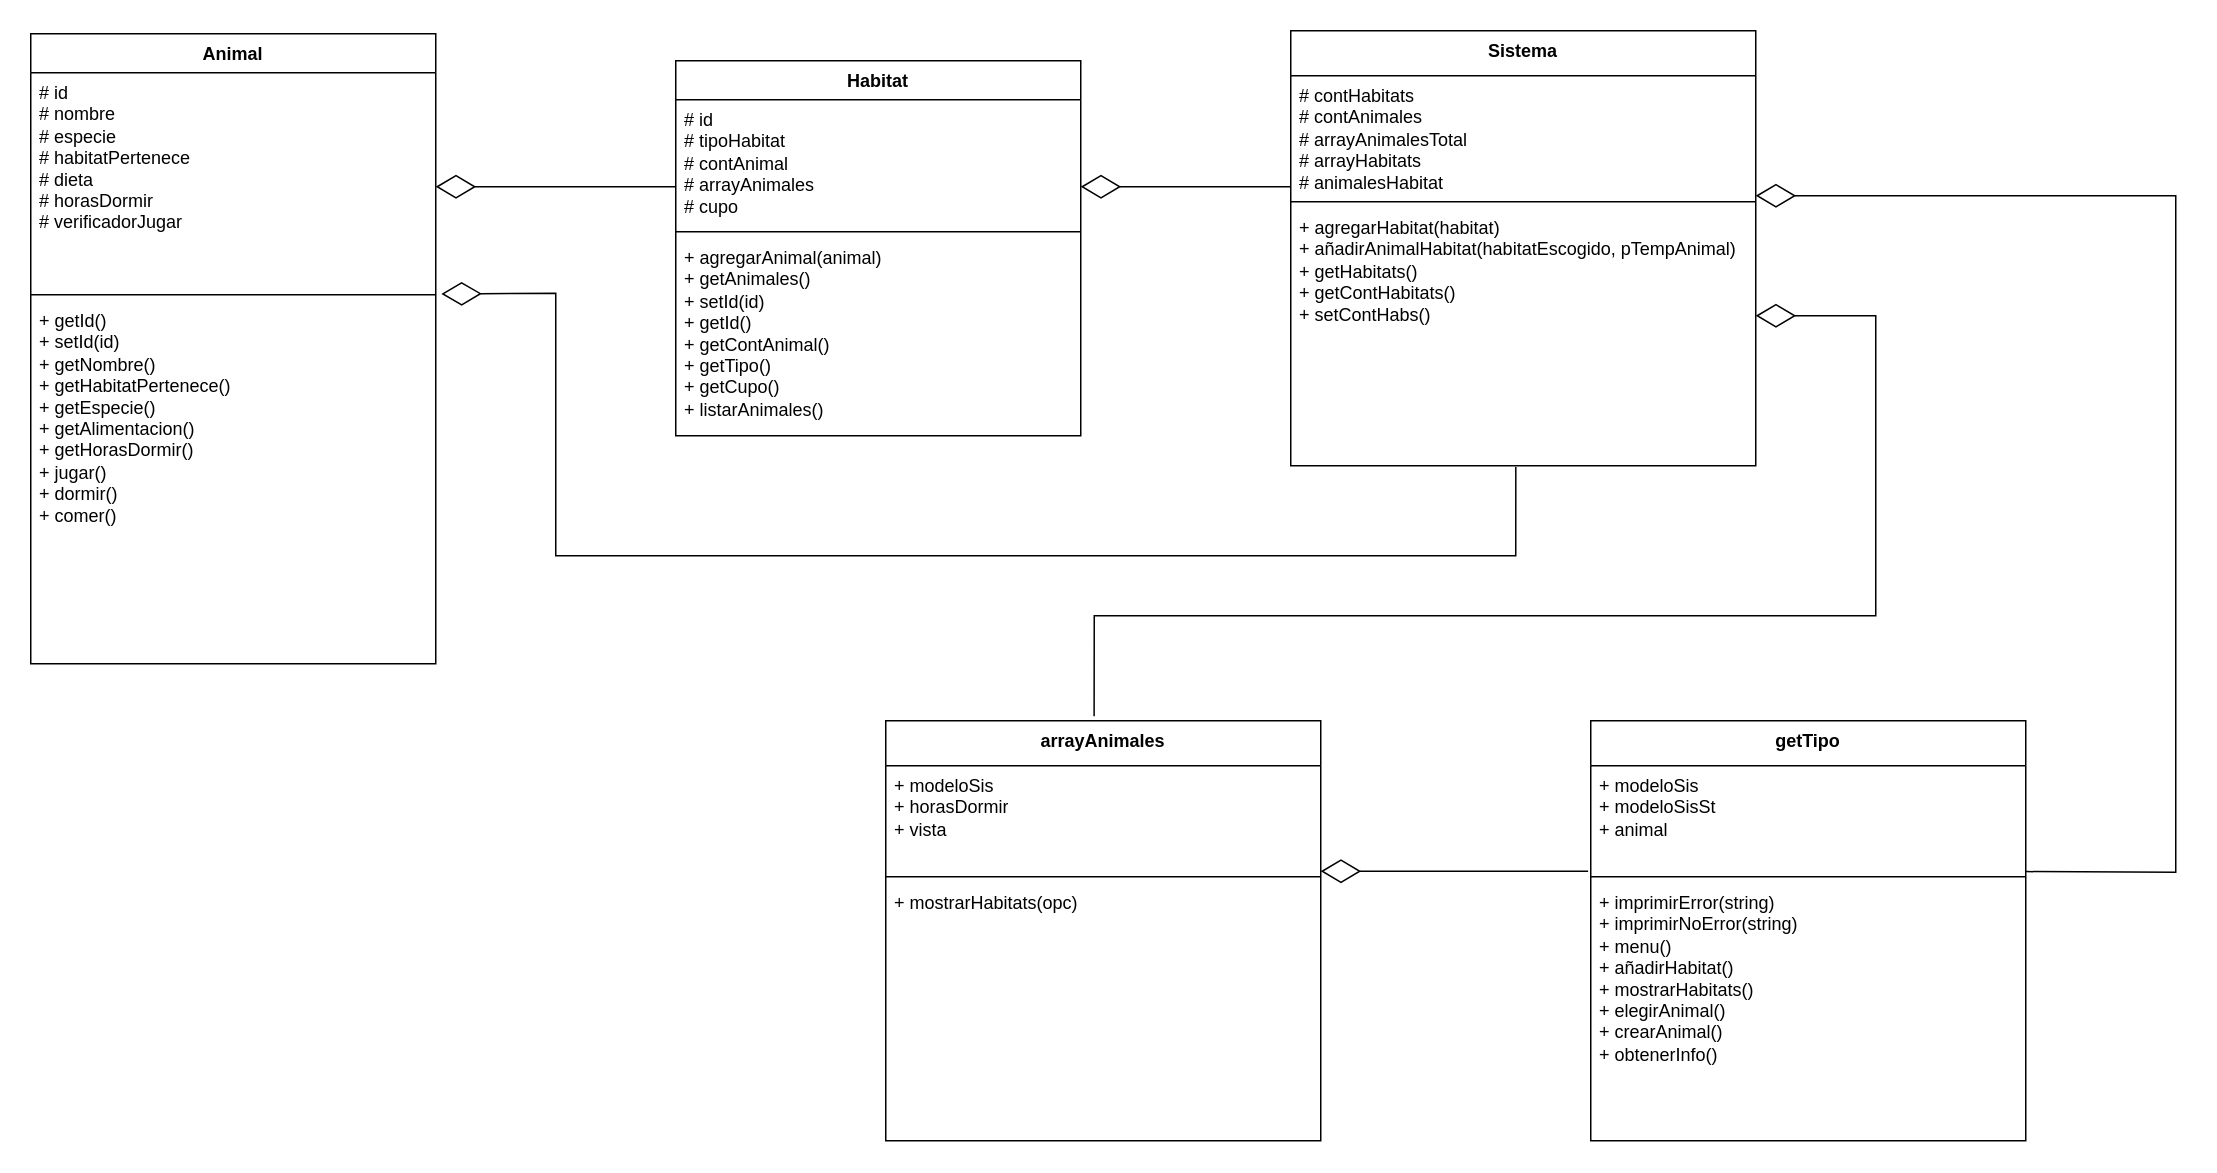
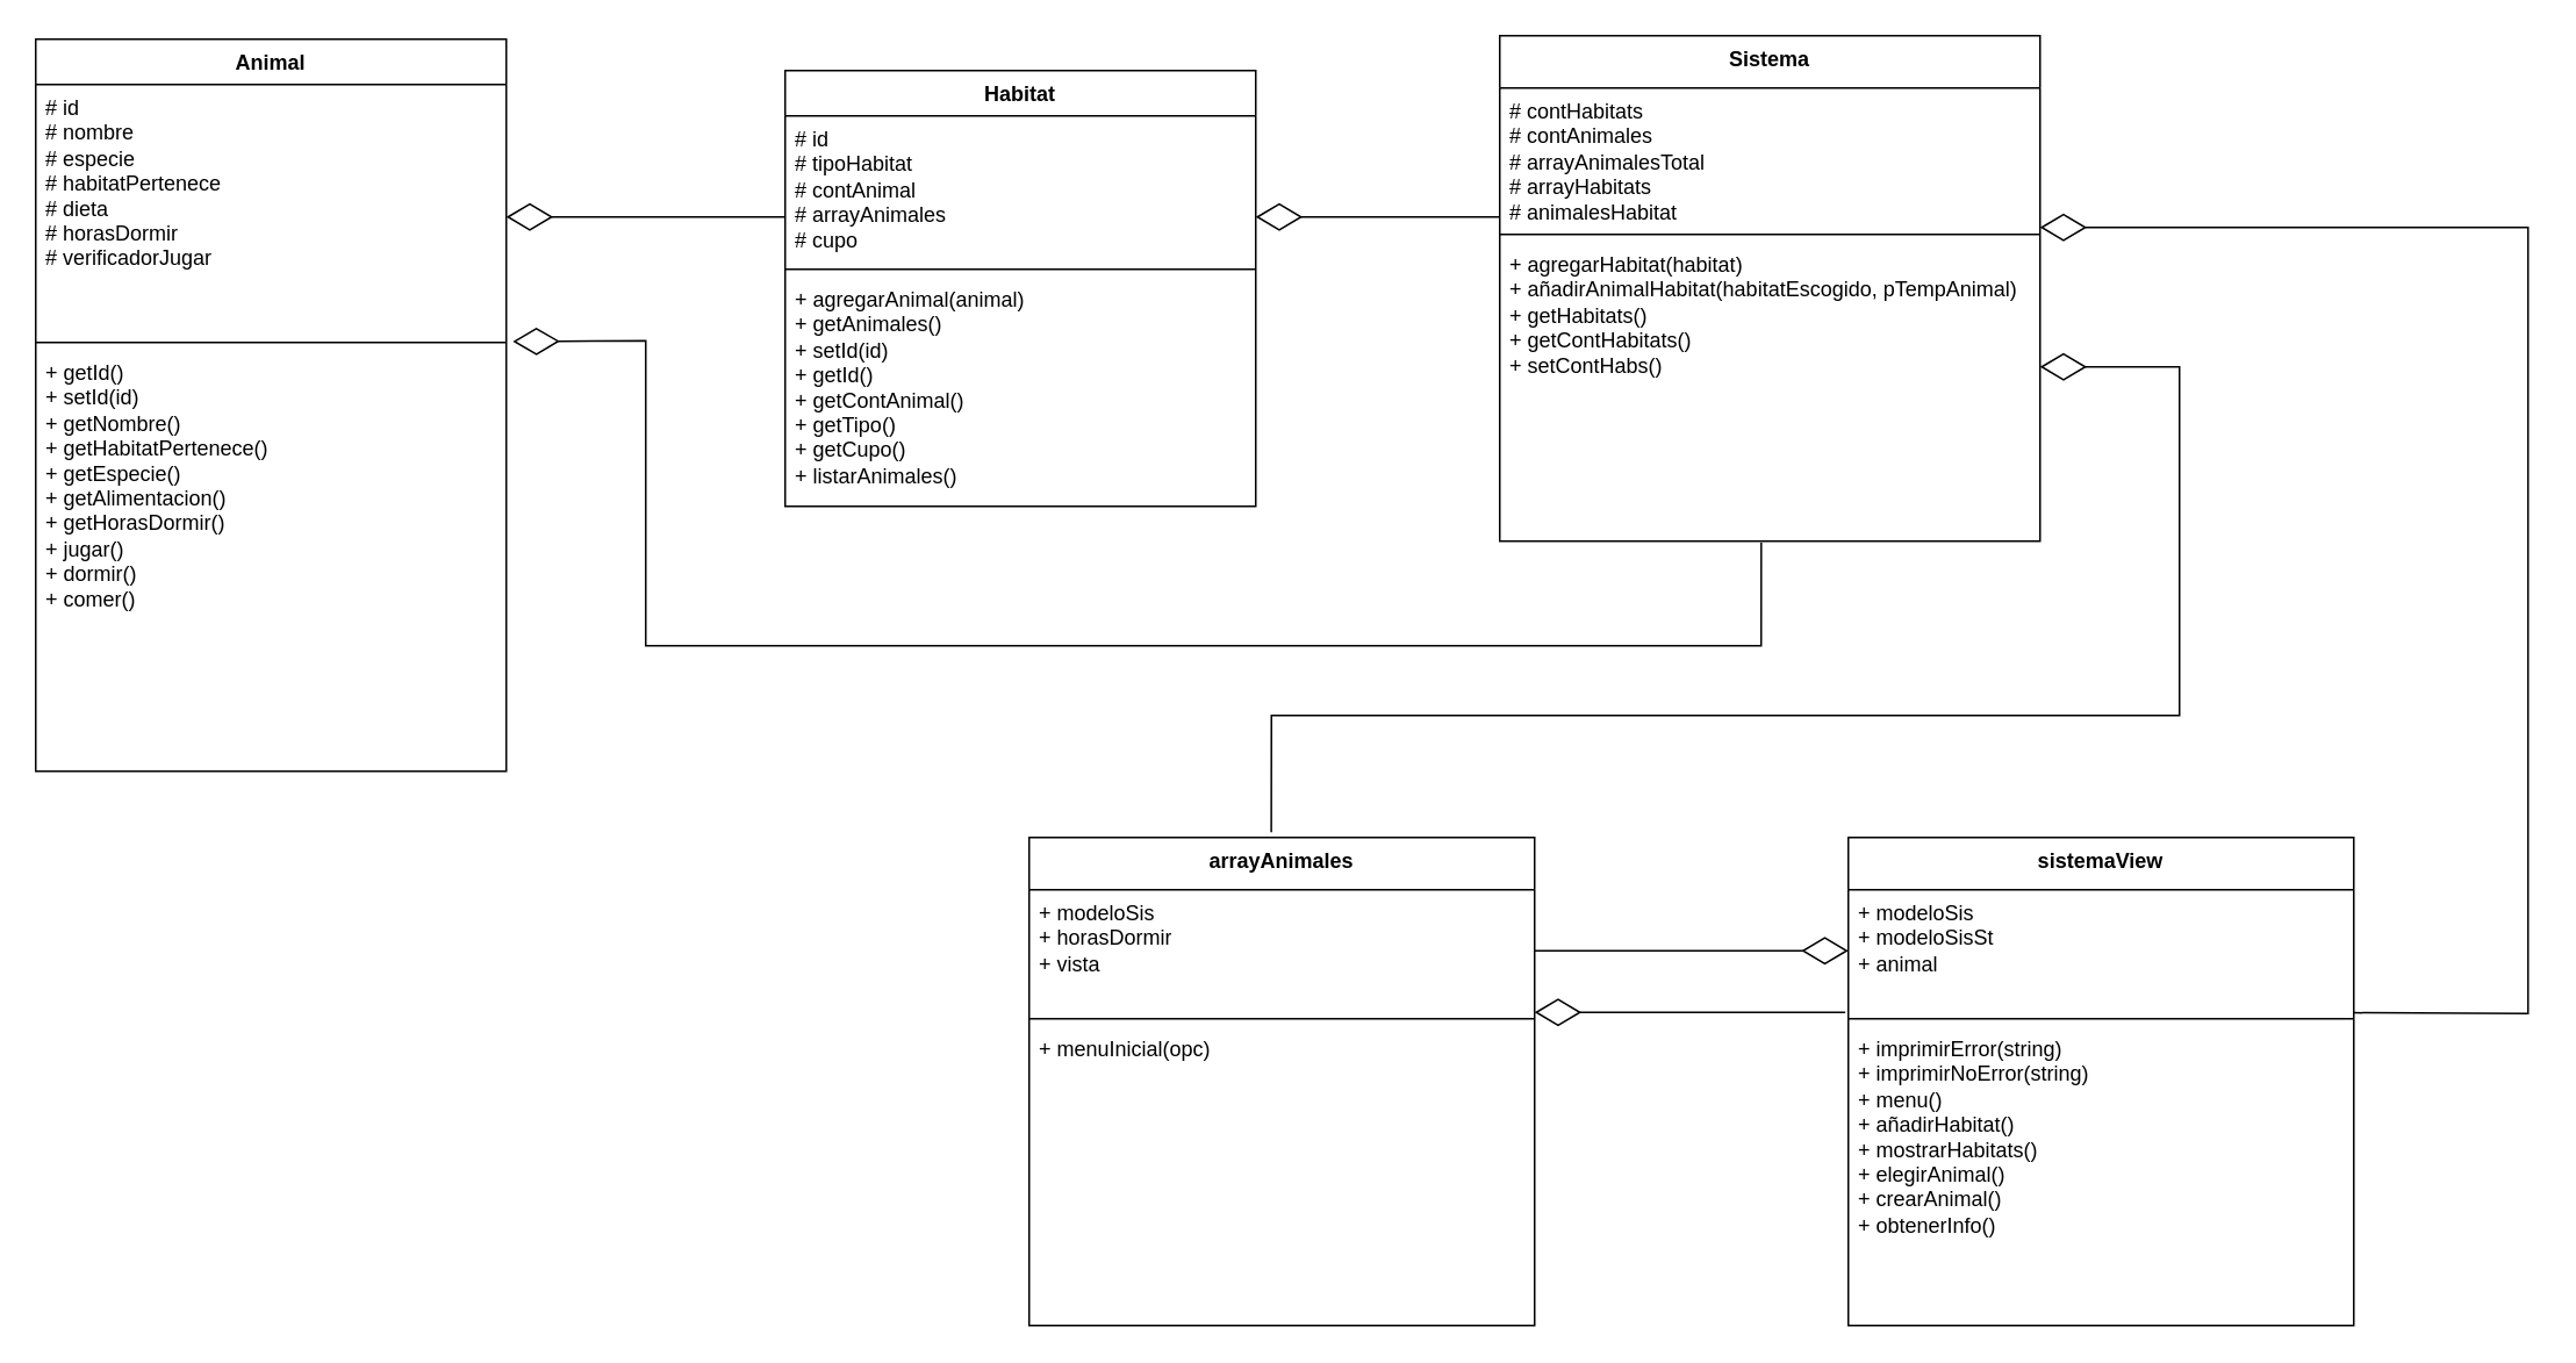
- <mxCell id="20" value="getTipo" style="swimlane;fontStyle=1;align=center;verticalAlign=top;childLayout=stackLayout;horizontal=1;startSize=30;horizontalStack=0;resizeParent=1;resizeParentMax=0;resizeLast=0;collapsible=1;marginBottom=0;whiteSpace=wrap;html=1;" vertex="1" parent="1"><mxGeometry x="1060" y="480" width="290" height="280" as="geometry" /></mxCell>
+ <mxCell id="20" value="sistemaView" style="swimlane;fontStyle=1;align=center;verticalAlign=top;childLayout=stackLayout;horizontal=1;startSize=30;horizontalStack=0;resizeParent=1;resizeParentMax=0;resizeLast=0;collapsible=1;marginBottom=0;whiteSpace=wrap;html=1;" vertex="1" parent="1"><mxGeometry x="1060" y="480" width="290" height="280" as="geometry" /></mxCell>
+ <mxCell id="27" value="" style="endArrow=diamondThin;endFill=0;endSize=24;html=1;rounded=0;exitX=1;exitY=0.5;exitDx=0;exitDy=0;entryX=0;entryY=0.5;entryDx=0;entryDy=0;" edge="1" parent="1" source="17" target="21"><mxGeometry width="160" relative="1" as="geometry"><mxPoint x="940" y="480" as="sourcePoint" /><mxPoint x="1100" y="480" as="targetPoint" /></mxGeometry></mxCell>
- <mxCell id="19" value="+ mostrarHabitats(opc)" style="text;strokeColor=none;fillColor=none;align=left;verticalAlign=top;spacingLeft=4;spacingRight=4;overflow=hidden;rotatable=0;points=[[0,0.5],[1,0.5]];portConstraint=eastwest;whiteSpace=wrap;html=1;" vertex="1" parent="16"><mxGeometry y="108" width="290" height="172" as="geometry" /></mxCell>
+ <mxCell id="19" value="+ menuInicial(opc)" style="text;strokeColor=none;fillColor=none;align=left;verticalAlign=top;spacingLeft=4;spacingRight=4;overflow=hidden;rotatable=0;points=[[0,0.5],[1,0.5]];portConstraint=eastwest;whiteSpace=wrap;html=1;" vertex="1" parent="16"><mxGeometry y="108" width="290" height="172" as="geometry" /></mxCell>
